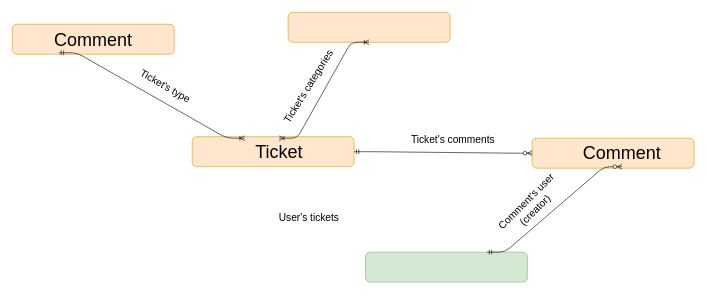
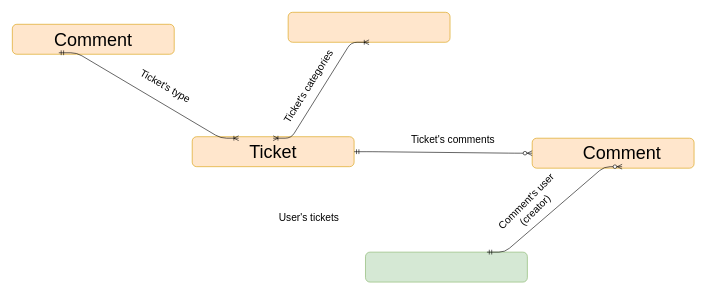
- <mxCell id="4" value="&lt;span style=&quot;font-size: 30px&quot;&gt;Ticket&lt;/span&gt;" style="text;html=1;strokeColor=none;fillColor=none;align=center;verticalAlign=middle;whiteSpace=wrap;rounded=0;" vertex="1" parent="1"><mxGeometry x="350" y="230" width="230" height="45" as="geometry" /></mxCell>
+ <mxCell id="4" value="&lt;span style=&quot;font-size: 30px&quot;&gt;Ticket&lt;/span&gt;" style="text;html=1;strokeColor=none;fillColor=none;align=center;verticalAlign=middle;whiteSpace=wrap;rounded=0;" vertex="1" parent="1"><mxGeometry x="340" y="230" width="230" height="45" as="geometry" /></mxCell>
